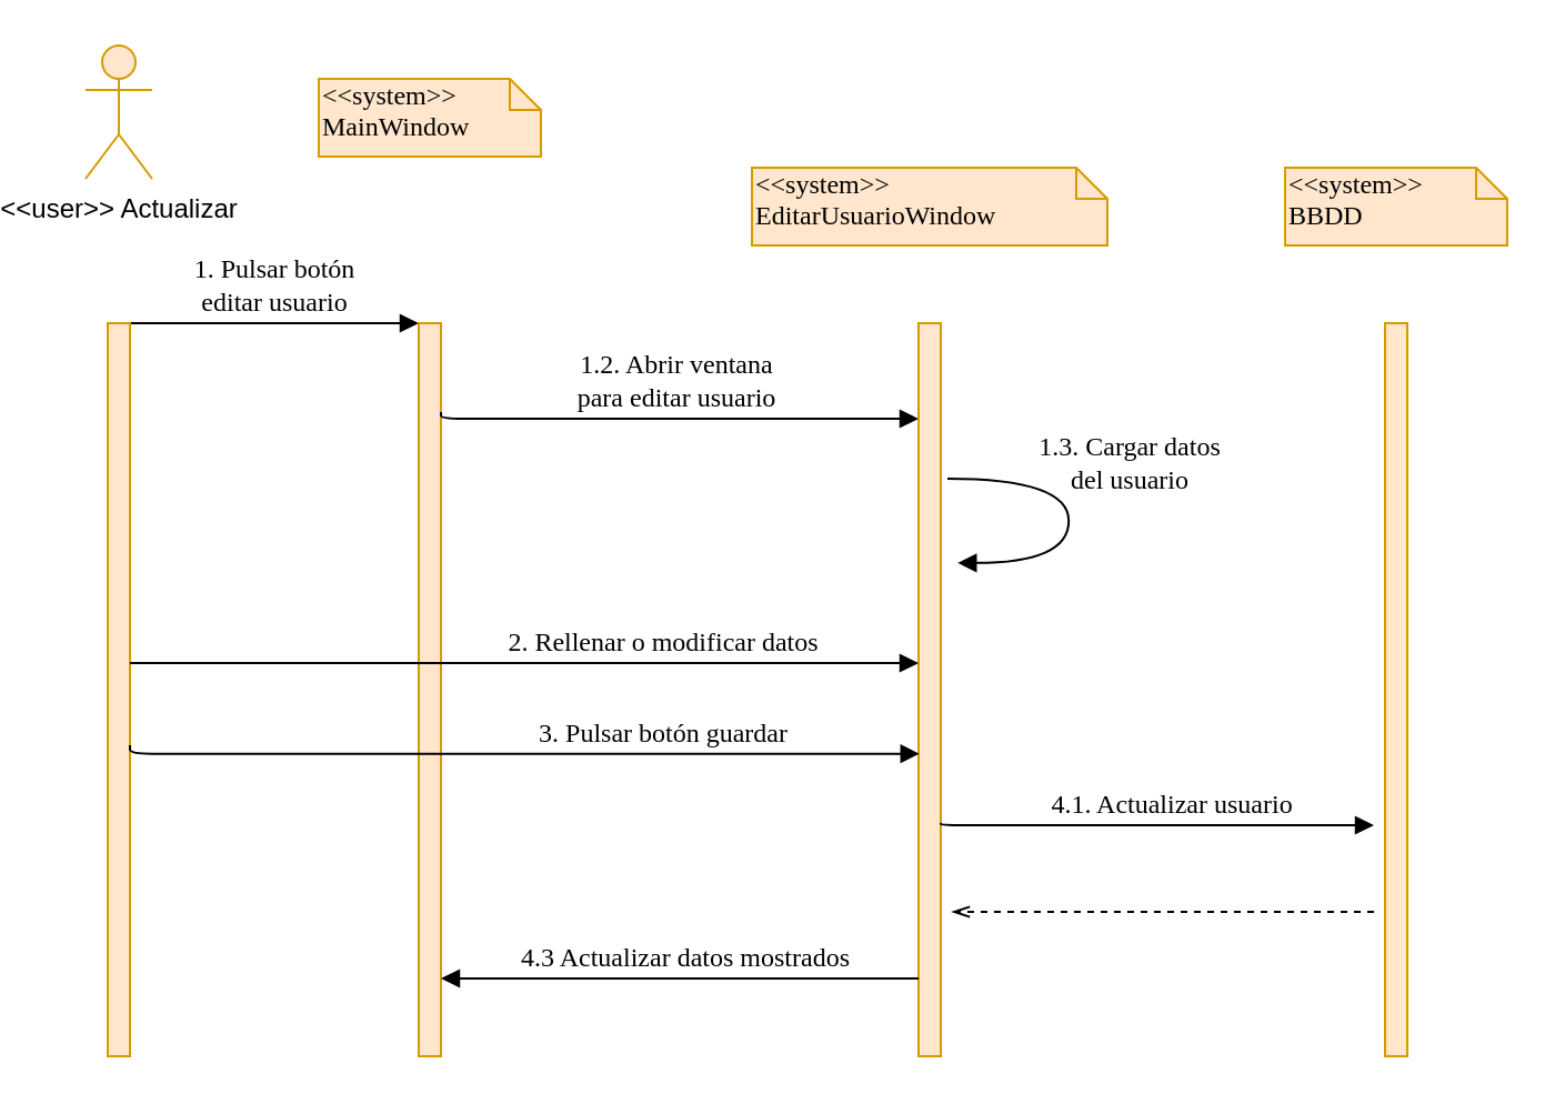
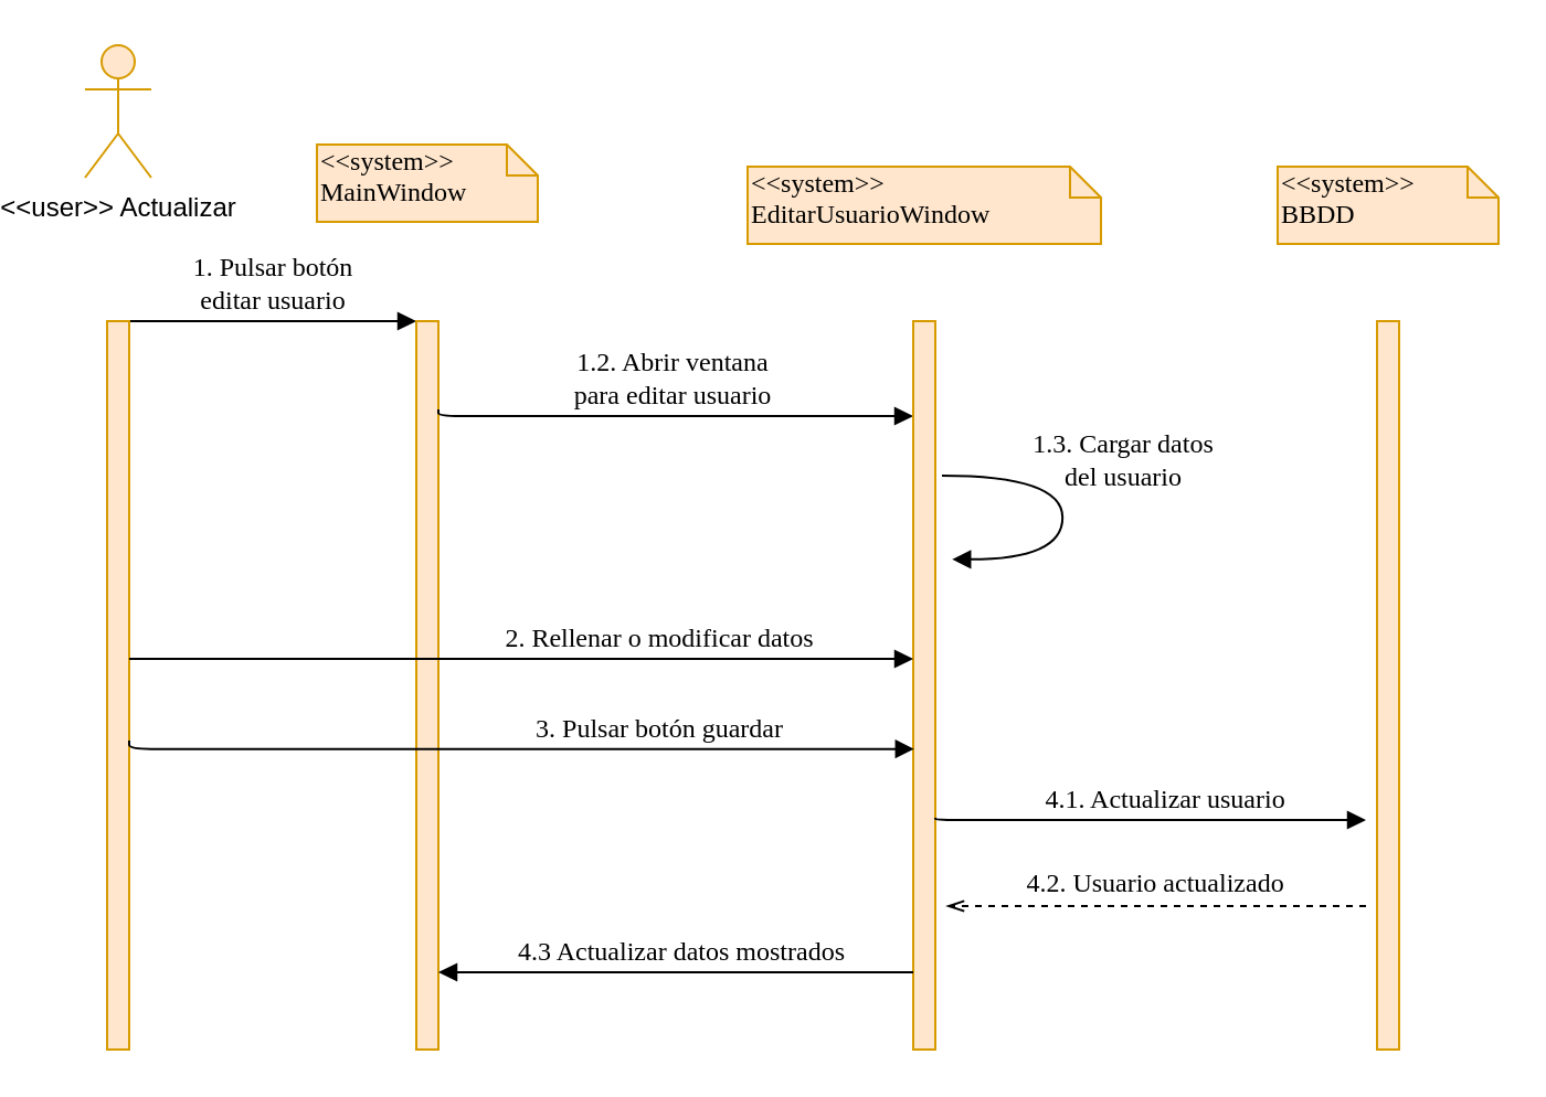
- <mxCell id="3" value="&amp;lt;&amp;lt;system&amp;gt;&amp;gt;&lt;br&gt;MainWindow" style="shape=note;whiteSpace=wrap;html=1;size=14;verticalAlign=top;align=left;spacingTop=-6;rounded=0;shadow=0;comic=0;labelBackgroundColor=none;strokeWidth=1;fontFamily=Verdana;fontSize=12;fillColor=#ffe6cc;strokeColor=#d79b00;" vertex="1" parent="1"><mxGeometry x="125" y="35" width="100" height="35" as="geometry" /></mxCell>
+ <mxCell id="3" value="&amp;lt;&amp;lt;system&amp;gt;&amp;gt;&lt;br&gt;MainWindow" style="shape=note;whiteSpace=wrap;html=1;size=14;verticalAlign=top;align=left;spacingTop=-6;rounded=0;shadow=0;comic=0;labelBackgroundColor=none;strokeWidth=1;fontFamily=Verdana;fontSize=12;fillColor=#ffe6cc;strokeColor=#d79b00;" vertex="1" parent="1"><mxGeometry x="125" y="65" width="100" height="35" as="geometry" /></mxCell>
+ <mxCell id="17" value="4.2. Usuario actualizado" style="text;html=1;strokeColor=none;fillColor=none;align=center;verticalAlign=middle;whiteSpace=wrap;rounded=0;fontFamily=Verdana;" vertex="1" parent="1"><mxGeometry x="430" y="390" width="150" height="20" as="geometry" /></mxCell>
